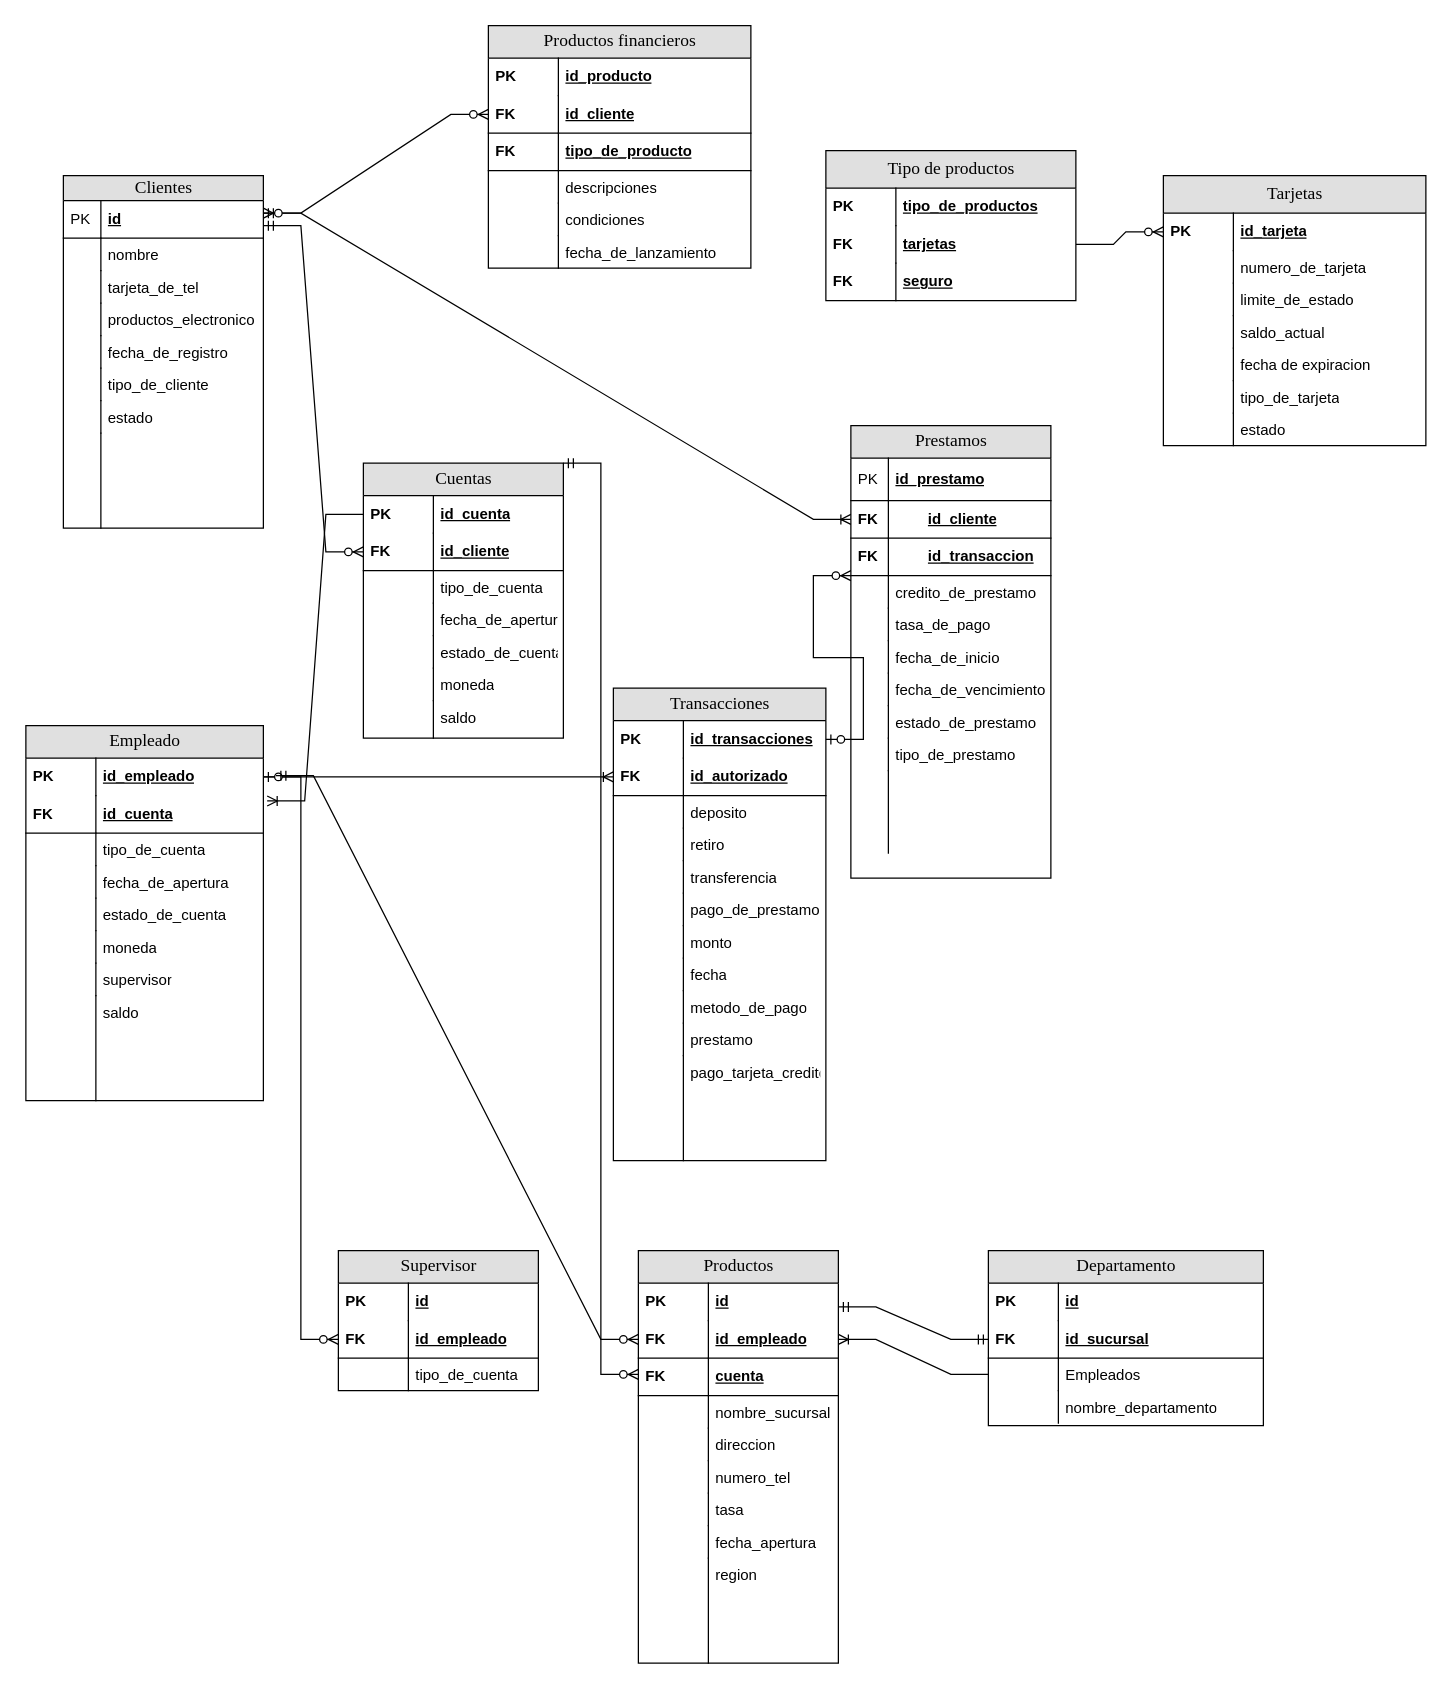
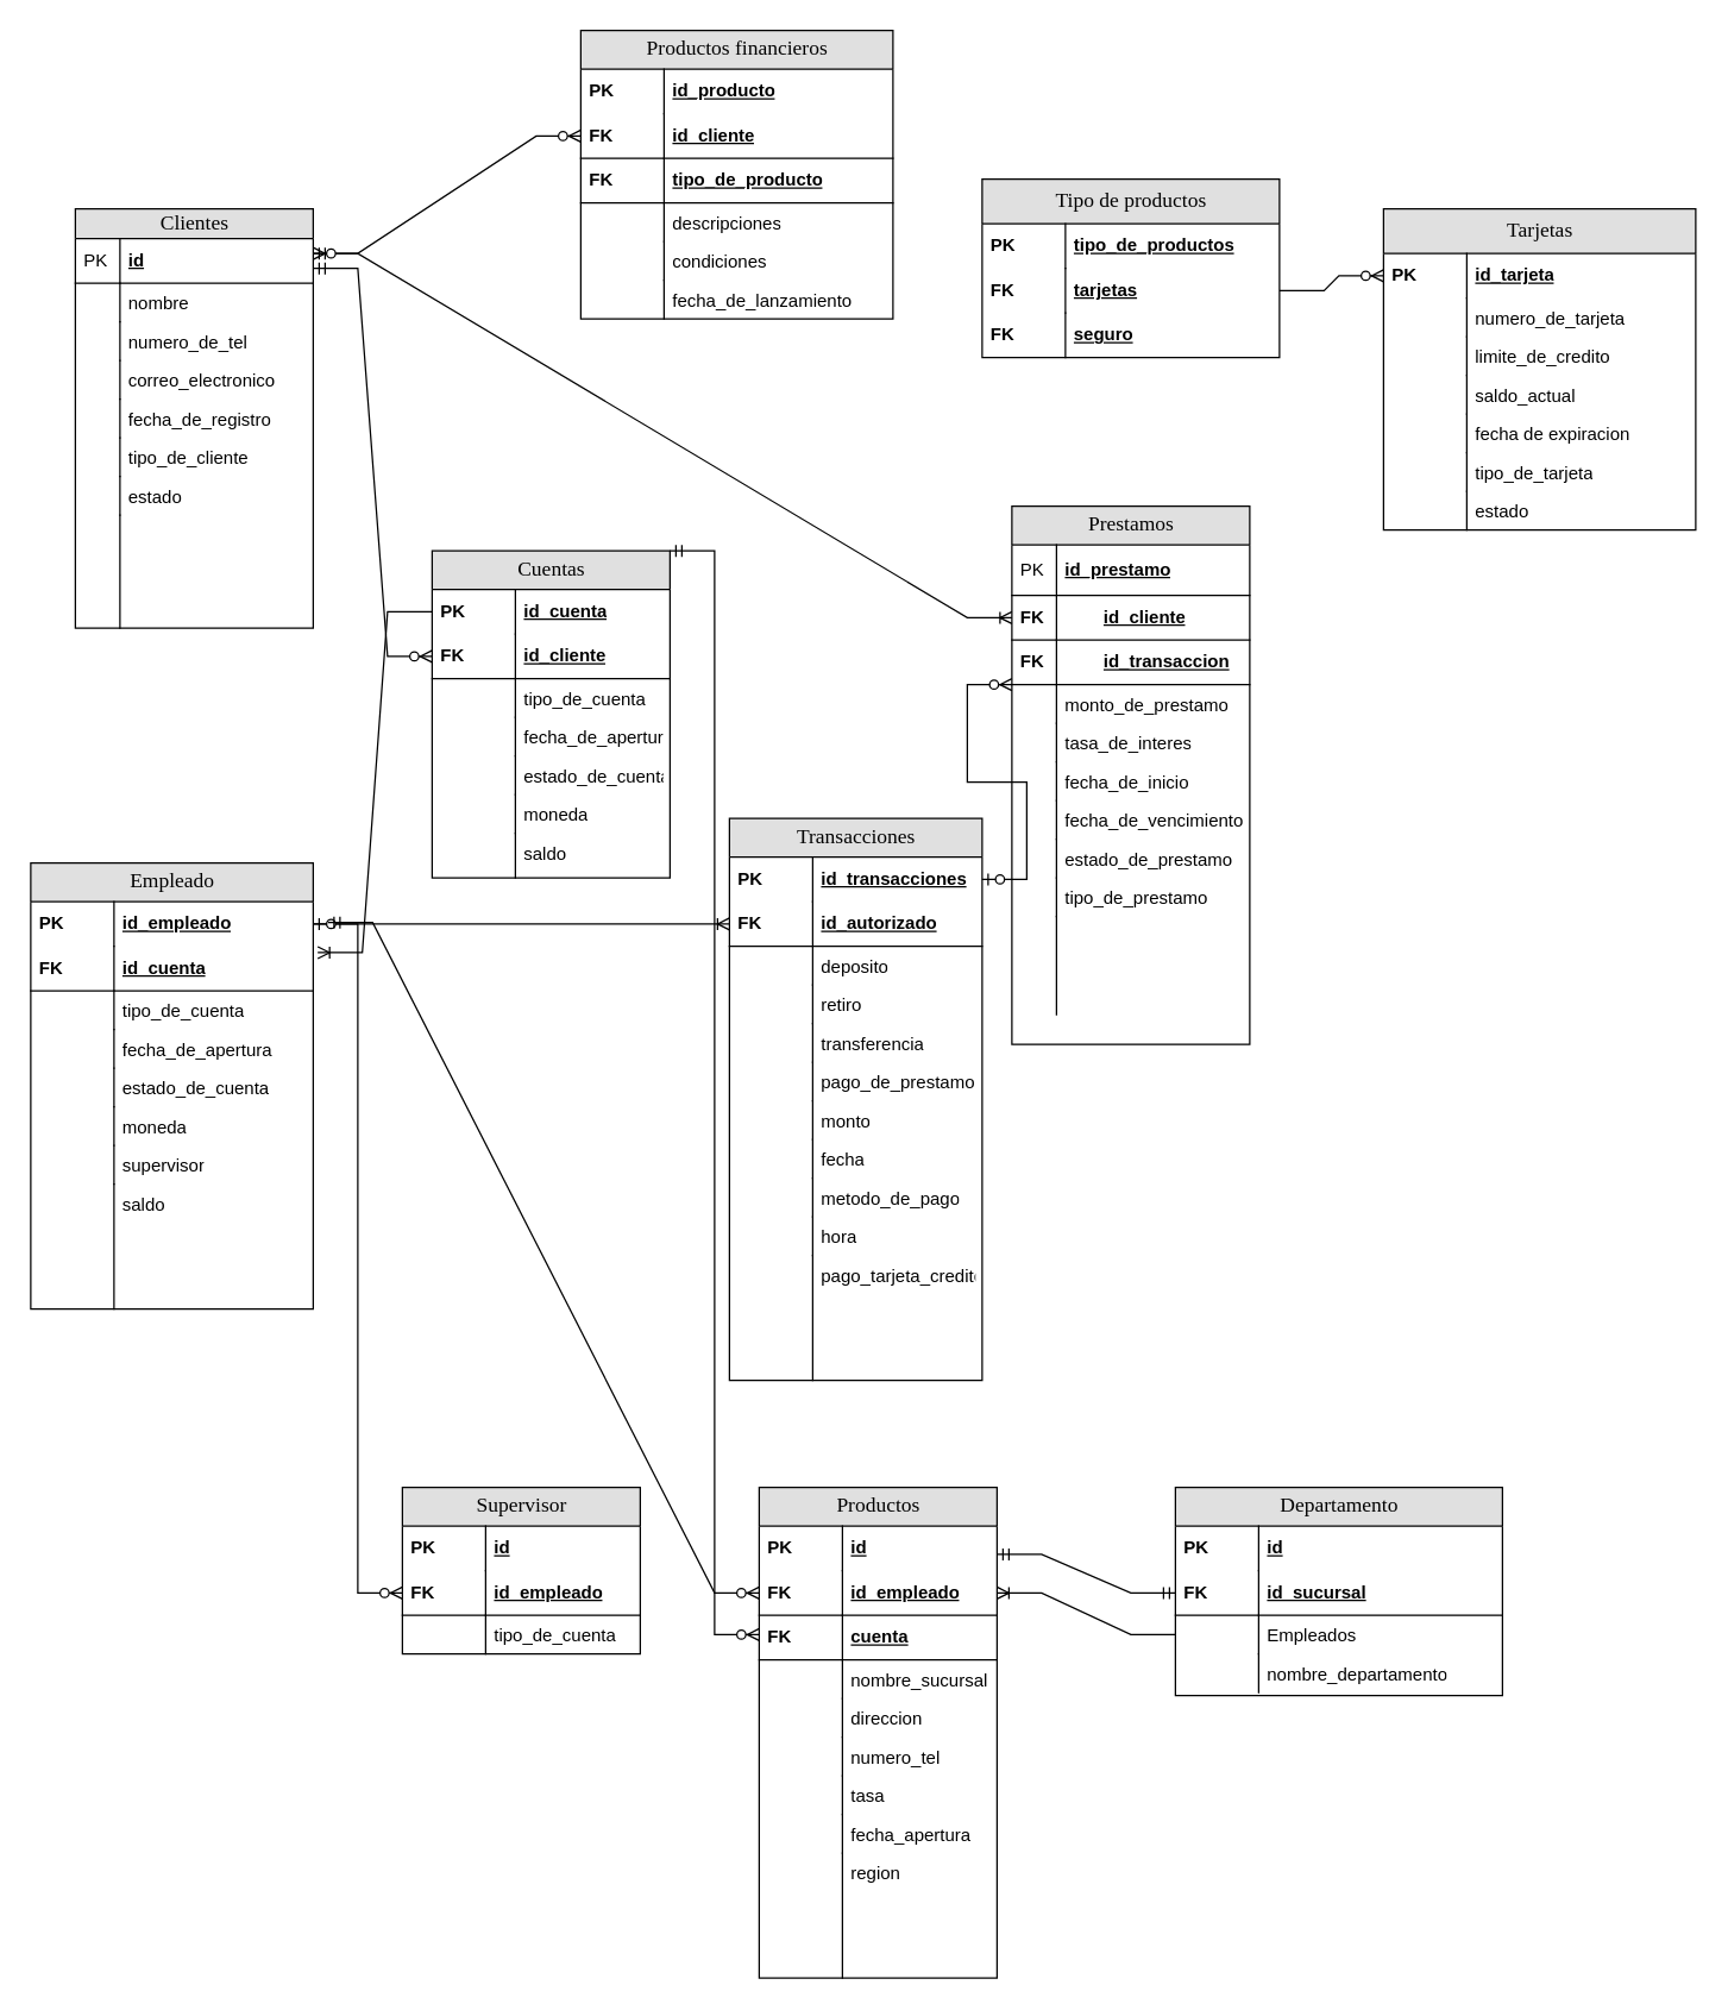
- <mxCell id="22" value="tarjeta_de_tel" style="shape=partialRectangle;top=0;left=0;right=0;bottom=0;html=1;align=left;verticalAlign=top;fillColor=none;spacingLeft=34;spacingRight=4;whiteSpace=wrap;overflow=hidden;rotatable=0;points=[[0,0.5],[1,0.5]];portConstraint=eastwest;dropTarget=0;" parent="17" vertex="1"><mxGeometry y="76" width="160" height="26" as="geometry" /></mxCell>
+ <mxCell id="22" value="numero_de_tel" style="shape=partialRectangle;top=0;left=0;right=0;bottom=0;html=1;align=left;verticalAlign=top;fillColor=none;spacingLeft=34;spacingRight=4;whiteSpace=wrap;overflow=hidden;rotatable=0;points=[[0,0.5],[1,0.5]];portConstraint=eastwest;dropTarget=0;" parent="17" vertex="1"><mxGeometry y="76" width="160" height="26" as="geometry" /></mxCell>
- <mxCell id="159" value="limite_de_estado" style="shape=partialRectangle;top=0;left=0;right=0;bottom=0;html=1;align=left;verticalAlign=top;fillColor=none;spacingLeft=60;spacingRight=4;whiteSpace=wrap;overflow=hidden;rotatable=0;points=[[0,0.5],[1,0.5]];portConstraint=eastwest;dropTarget=0;" vertex="1" parent="154"><mxGeometry y="86" width="210" height="26" as="geometry" /></mxCell>
+ <mxCell id="159" value="limite_de_credito" style="shape=partialRectangle;top=0;left=0;right=0;bottom=0;html=1;align=left;verticalAlign=top;fillColor=none;spacingLeft=60;spacingRight=4;whiteSpace=wrap;overflow=hidden;rotatable=0;points=[[0,0.5],[1,0.5]];portConstraint=eastwest;dropTarget=0;" vertex="1" parent="154"><mxGeometry y="86" width="210" height="26" as="geometry" /></mxCell>
- <mxCell id="24" value="productos_electronico" style="shape=partialRectangle;top=0;left=0;right=0;bottom=0;html=1;align=left;verticalAlign=top;fillColor=none;spacingLeft=34;spacingRight=4;whiteSpace=wrap;overflow=hidden;rotatable=0;points=[[0,0.5],[1,0.5]];portConstraint=eastwest;dropTarget=0;" parent="17" vertex="1"><mxGeometry y="102" width="160" height="26" as="geometry" /></mxCell>
+ <mxCell id="24" value="correo_electronico" style="shape=partialRectangle;top=0;left=0;right=0;bottom=0;html=1;align=left;verticalAlign=top;fillColor=none;spacingLeft=34;spacingRight=4;whiteSpace=wrap;overflow=hidden;rotatable=0;points=[[0,0.5],[1,0.5]];portConstraint=eastwest;dropTarget=0;" parent="17" vertex="1"><mxGeometry y="102" width="160" height="26" as="geometry" /></mxCell>
- <mxCell id="82" value="credito_de_prestamo" style="shape=partialRectangle;top=0;left=0;right=0;bottom=0;html=1;align=left;verticalAlign=top;fillColor=none;spacingLeft=34;spacingRight=4;whiteSpace=wrap;overflow=hidden;rotatable=0;points=[[0,0.5],[1,0.5]];portConstraint=eastwest;dropTarget=0;" vertex="1" parent="75"><mxGeometry y="120" width="160" height="26" as="geometry" /></mxCell>
+ <mxCell id="82" value="monto_de_prestamo" style="shape=partialRectangle;top=0;left=0;right=0;bottom=0;html=1;align=left;verticalAlign=top;fillColor=none;spacingLeft=34;spacingRight=4;whiteSpace=wrap;overflow=hidden;rotatable=0;points=[[0,0.5],[1,0.5]];portConstraint=eastwest;dropTarget=0;" vertex="1" parent="75"><mxGeometry y="120" width="160" height="26" as="geometry" /></mxCell>
- <mxCell id="84" value="tasa_de_pago" style="shape=partialRectangle;top=0;left=0;right=0;bottom=0;html=1;align=left;verticalAlign=top;fillColor=none;spacingLeft=34;spacingRight=4;whiteSpace=wrap;overflow=hidden;rotatable=0;points=[[0,0.5],[1,0.5]];portConstraint=eastwest;dropTarget=0;" vertex="1" parent="75"><mxGeometry y="146" width="160" height="26" as="geometry" /></mxCell>
+ <mxCell id="84" value="tasa_de_interes" style="shape=partialRectangle;top=0;left=0;right=0;bottom=0;html=1;align=left;verticalAlign=top;fillColor=none;spacingLeft=34;spacingRight=4;whiteSpace=wrap;overflow=hidden;rotatable=0;points=[[0,0.5],[1,0.5]];portConstraint=eastwest;dropTarget=0;" vertex="1" parent="75"><mxGeometry y="146" width="160" height="26" as="geometry" /></mxCell>
- <mxCell id="53" value="prestamo" style="shape=partialRectangle;top=0;left=0;right=0;bottom=0;html=1;align=left;verticalAlign=top;fillColor=none;spacingLeft=60;spacingRight=4;whiteSpace=wrap;overflow=hidden;rotatable=0;points=[[0,0.5],[1,0.5]];portConstraint=eastwest;dropTarget=0;" vertex="1" parent="34"><mxGeometry y="268" width="170" height="26" as="geometry" /></mxCell>
+ <mxCell id="53" value="hora" style="shape=partialRectangle;top=0;left=0;right=0;bottom=0;html=1;align=left;verticalAlign=top;fillColor=none;spacingLeft=60;spacingRight=4;whiteSpace=wrap;overflow=hidden;rotatable=0;points=[[0,0.5],[1,0.5]];portConstraint=eastwest;dropTarget=0;" vertex="1" parent="34"><mxGeometry y="268" width="170" height="26" as="geometry" /></mxCell>
